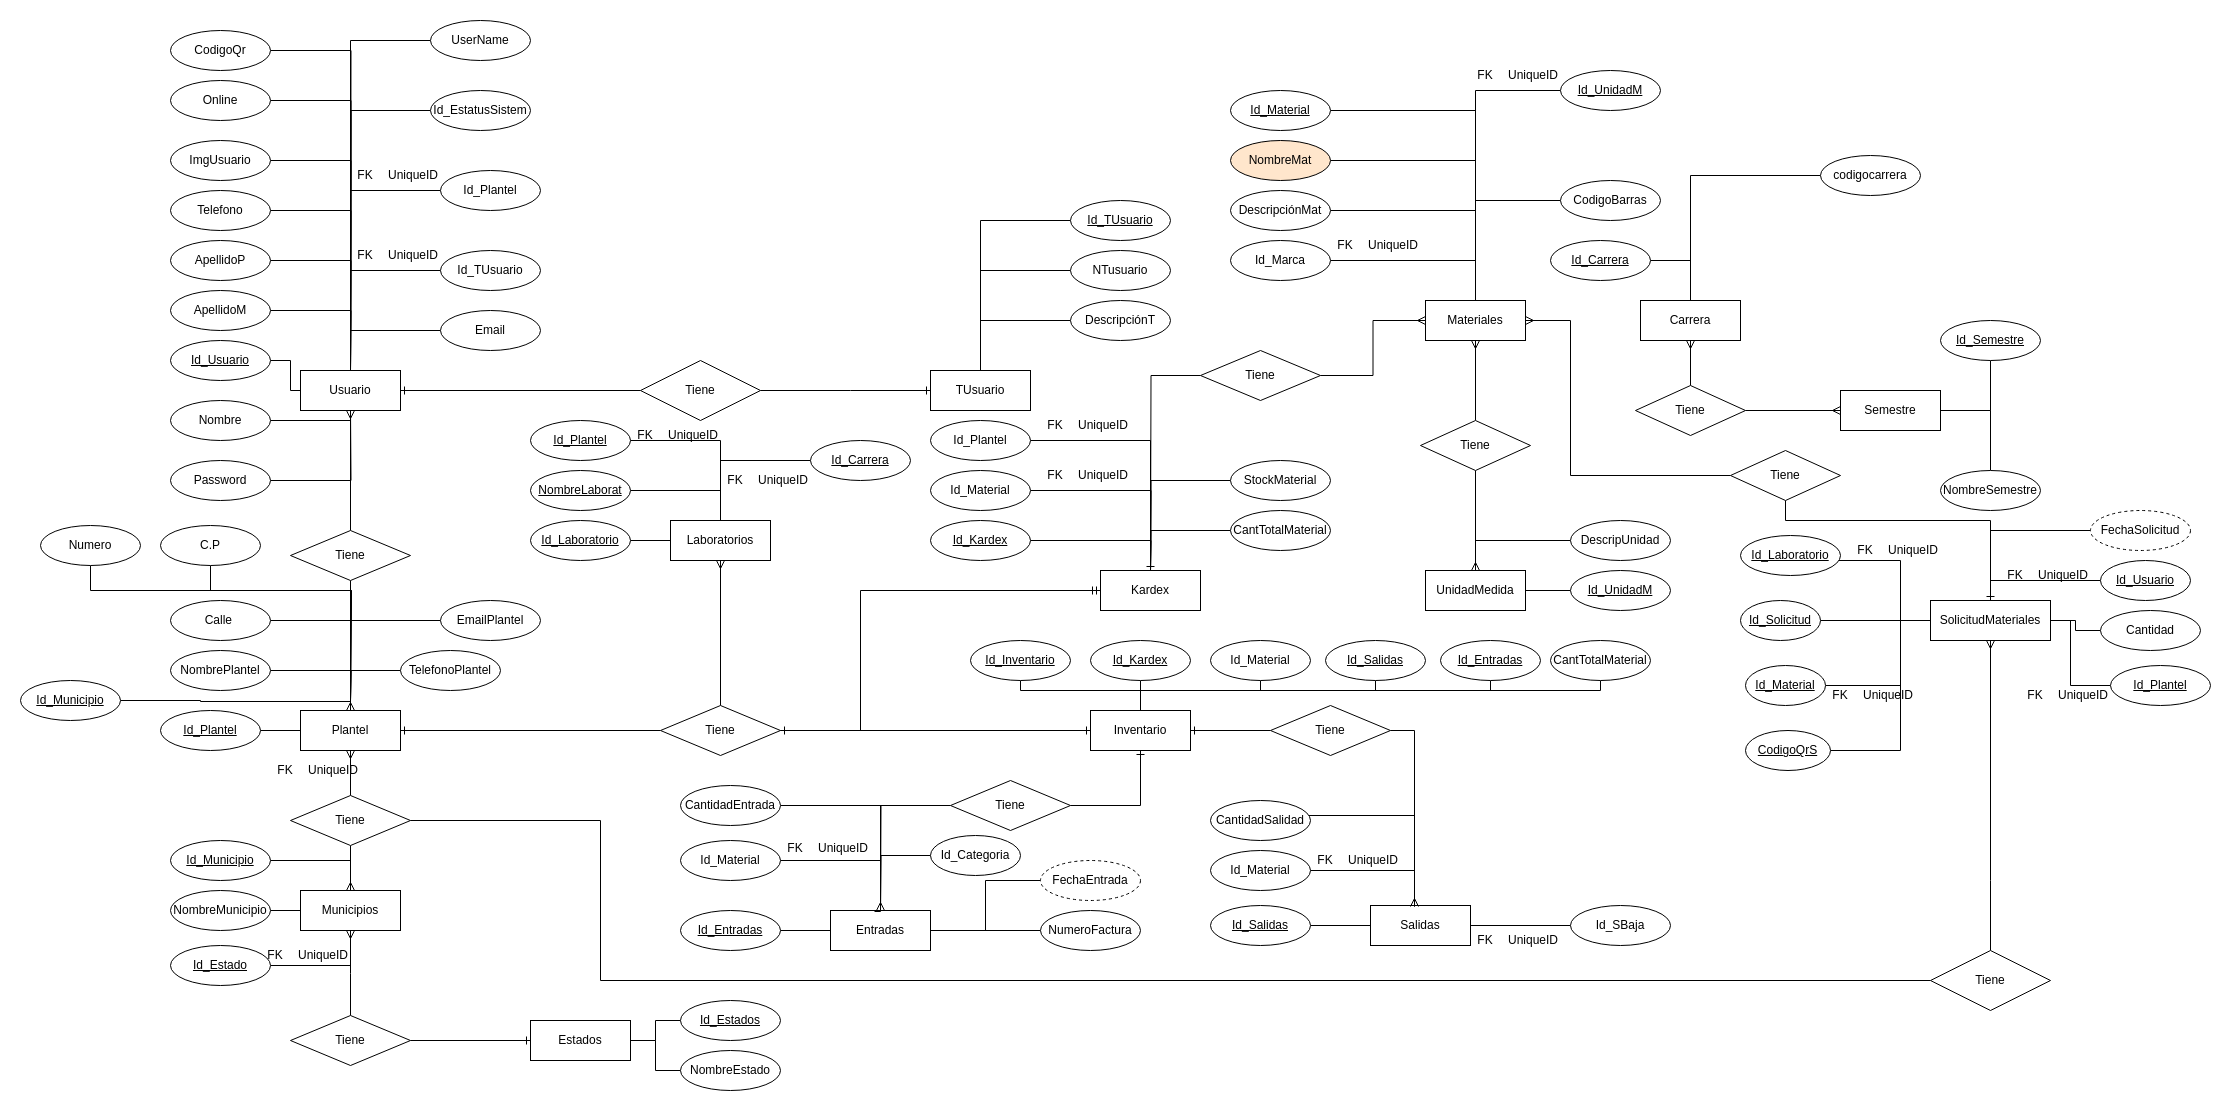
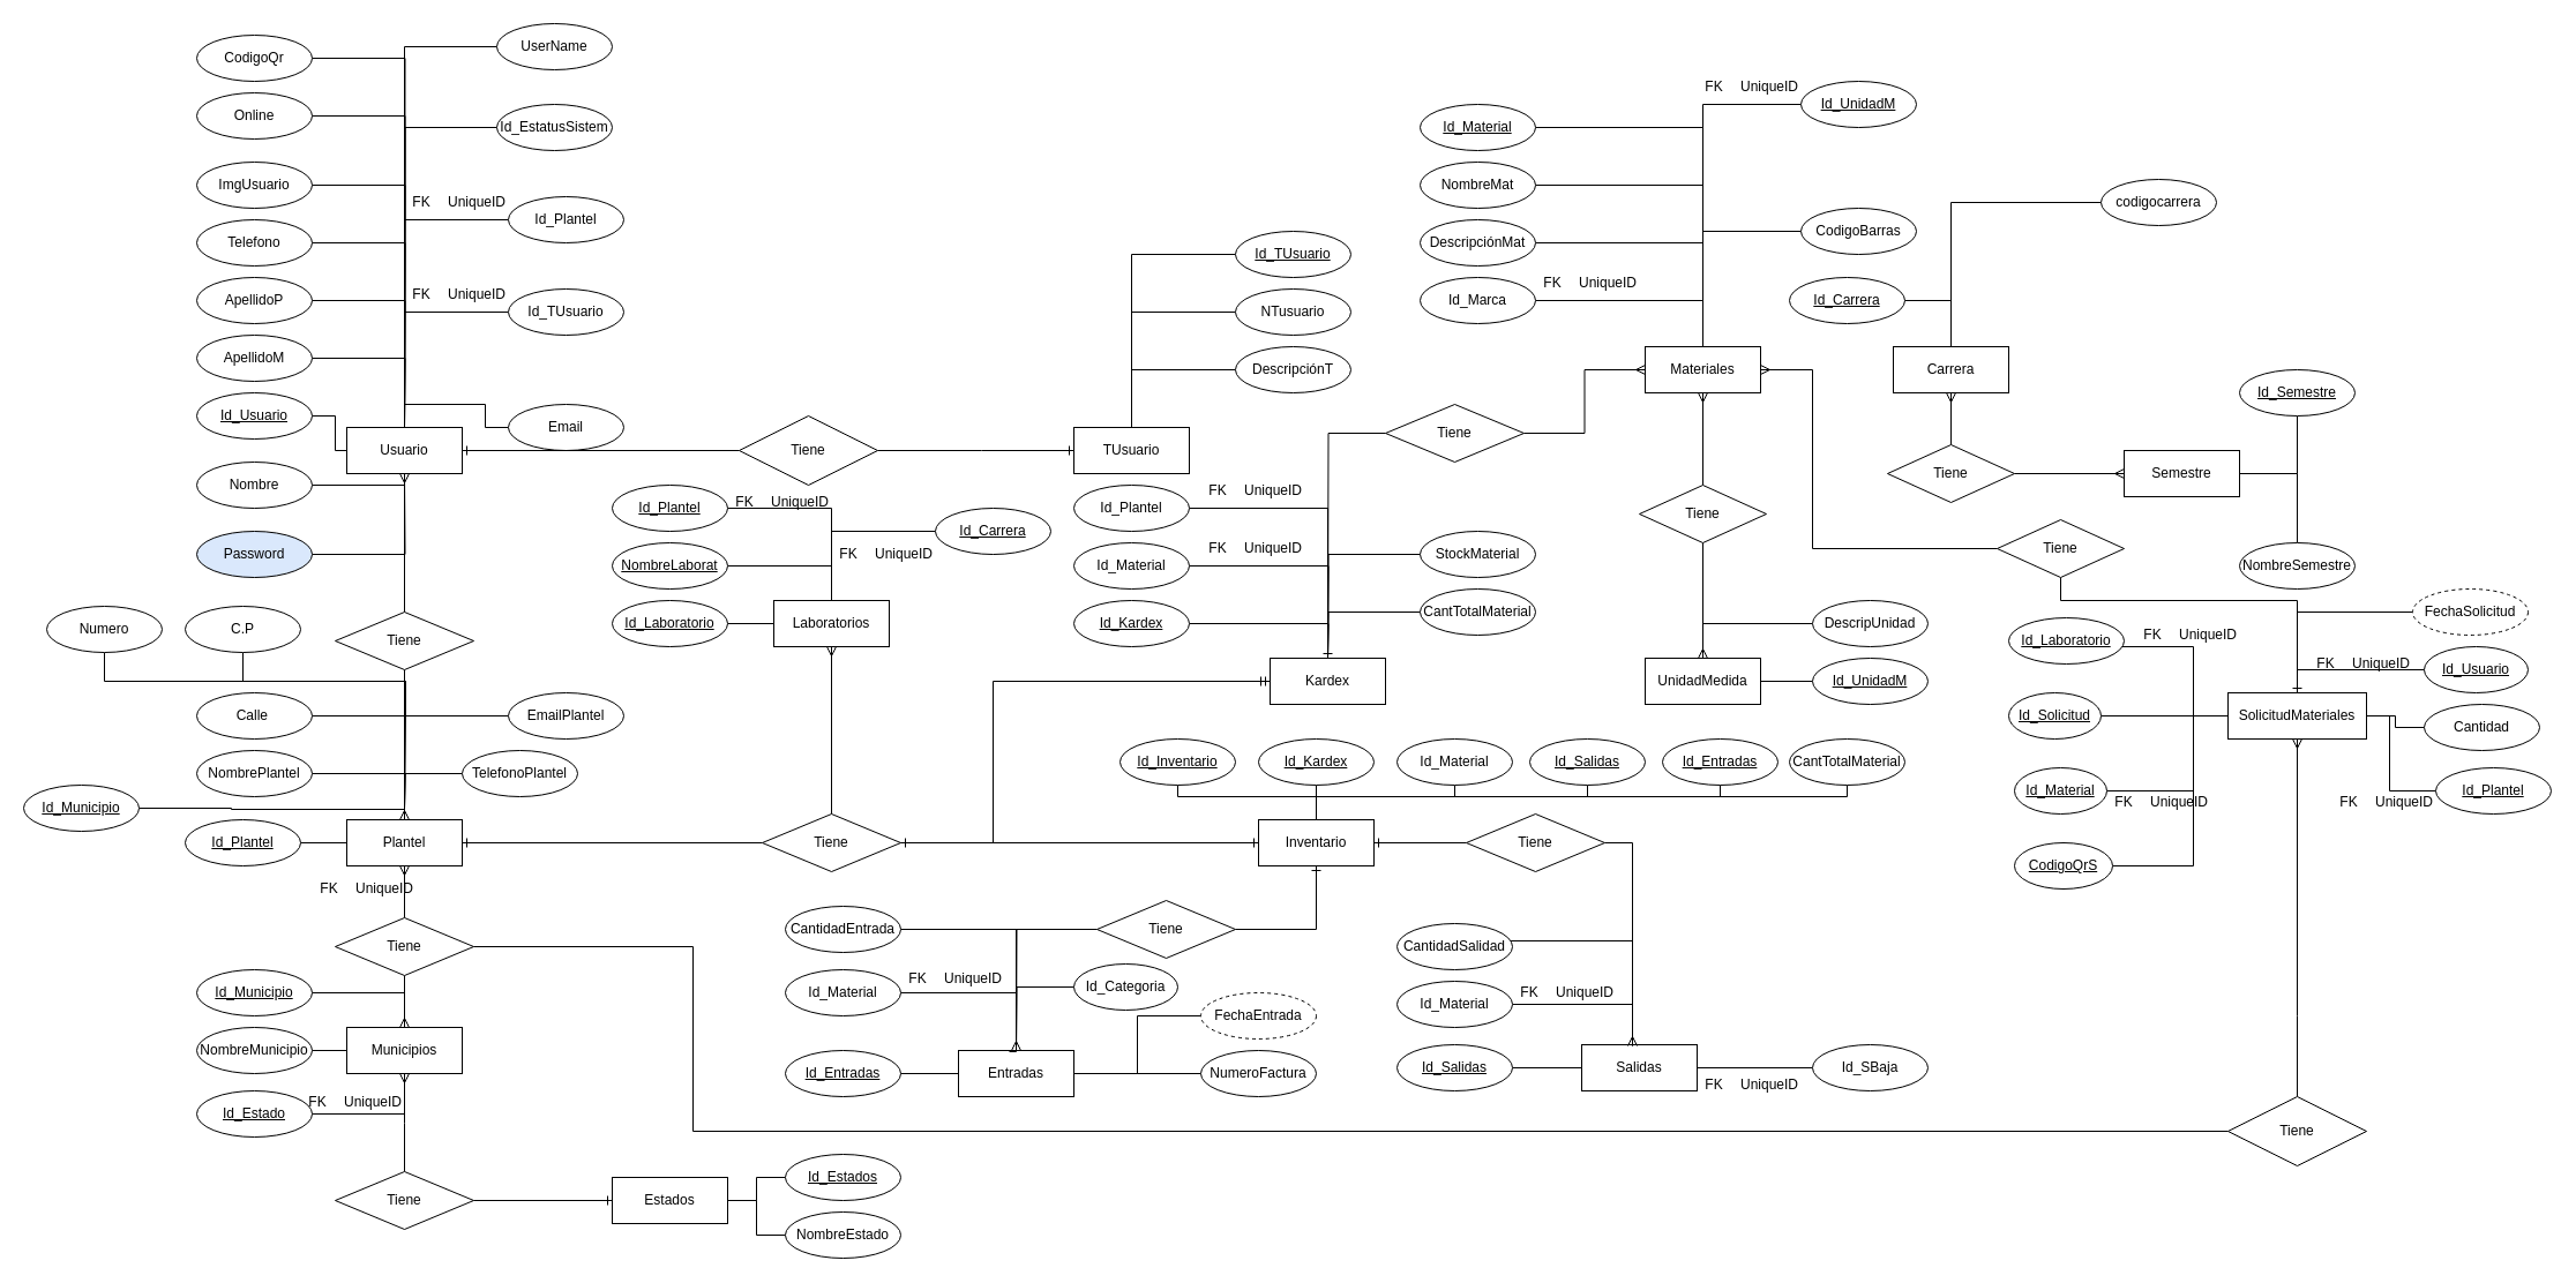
- <mxCell id="95" value="NombreMat" style="ellipse;whiteSpace=wrap;html=1;align=center;fillColor=#ffe6cc;" parent="1" vertex="1"><mxGeometry x="1230" y="140" width="100" height="40" as="geometry" /></mxCell>
+ <mxCell id="95" value="NombreMat" style="ellipse;whiteSpace=wrap;html=1;align=center;" parent="1" vertex="1"><mxGeometry x="1230" y="140" width="100" height="40" as="geometry" /></mxCell>
- <mxCell id="12" value="Email" style="ellipse;whiteSpace=wrap;html=1;align=center;" parent="1" vertex="1"><mxGeometry x="440" y="310" width="100" height="40" as="geometry" /></mxCell>
+ <mxCell id="12" value="Email" style="ellipse;whiteSpace=wrap;html=1;align=center;" parent="1" vertex="1"><mxGeometry x="440" y="350" width="100" height="40" as="geometry" /></mxCell>
- <mxCell id="14" value="Password" style="ellipse;whiteSpace=wrap;html=1;align=center;" parent="1" vertex="1"><mxGeometry x="170" y="460" width="100" height="40" as="geometry" /></mxCell>
+ <mxCell id="14" value="Password" style="ellipse;whiteSpace=wrap;html=1;align=center;fillColor=#dae8fc;" parent="1" vertex="1"><mxGeometry x="170" y="460" width="100" height="40" as="geometry" /></mxCell>
